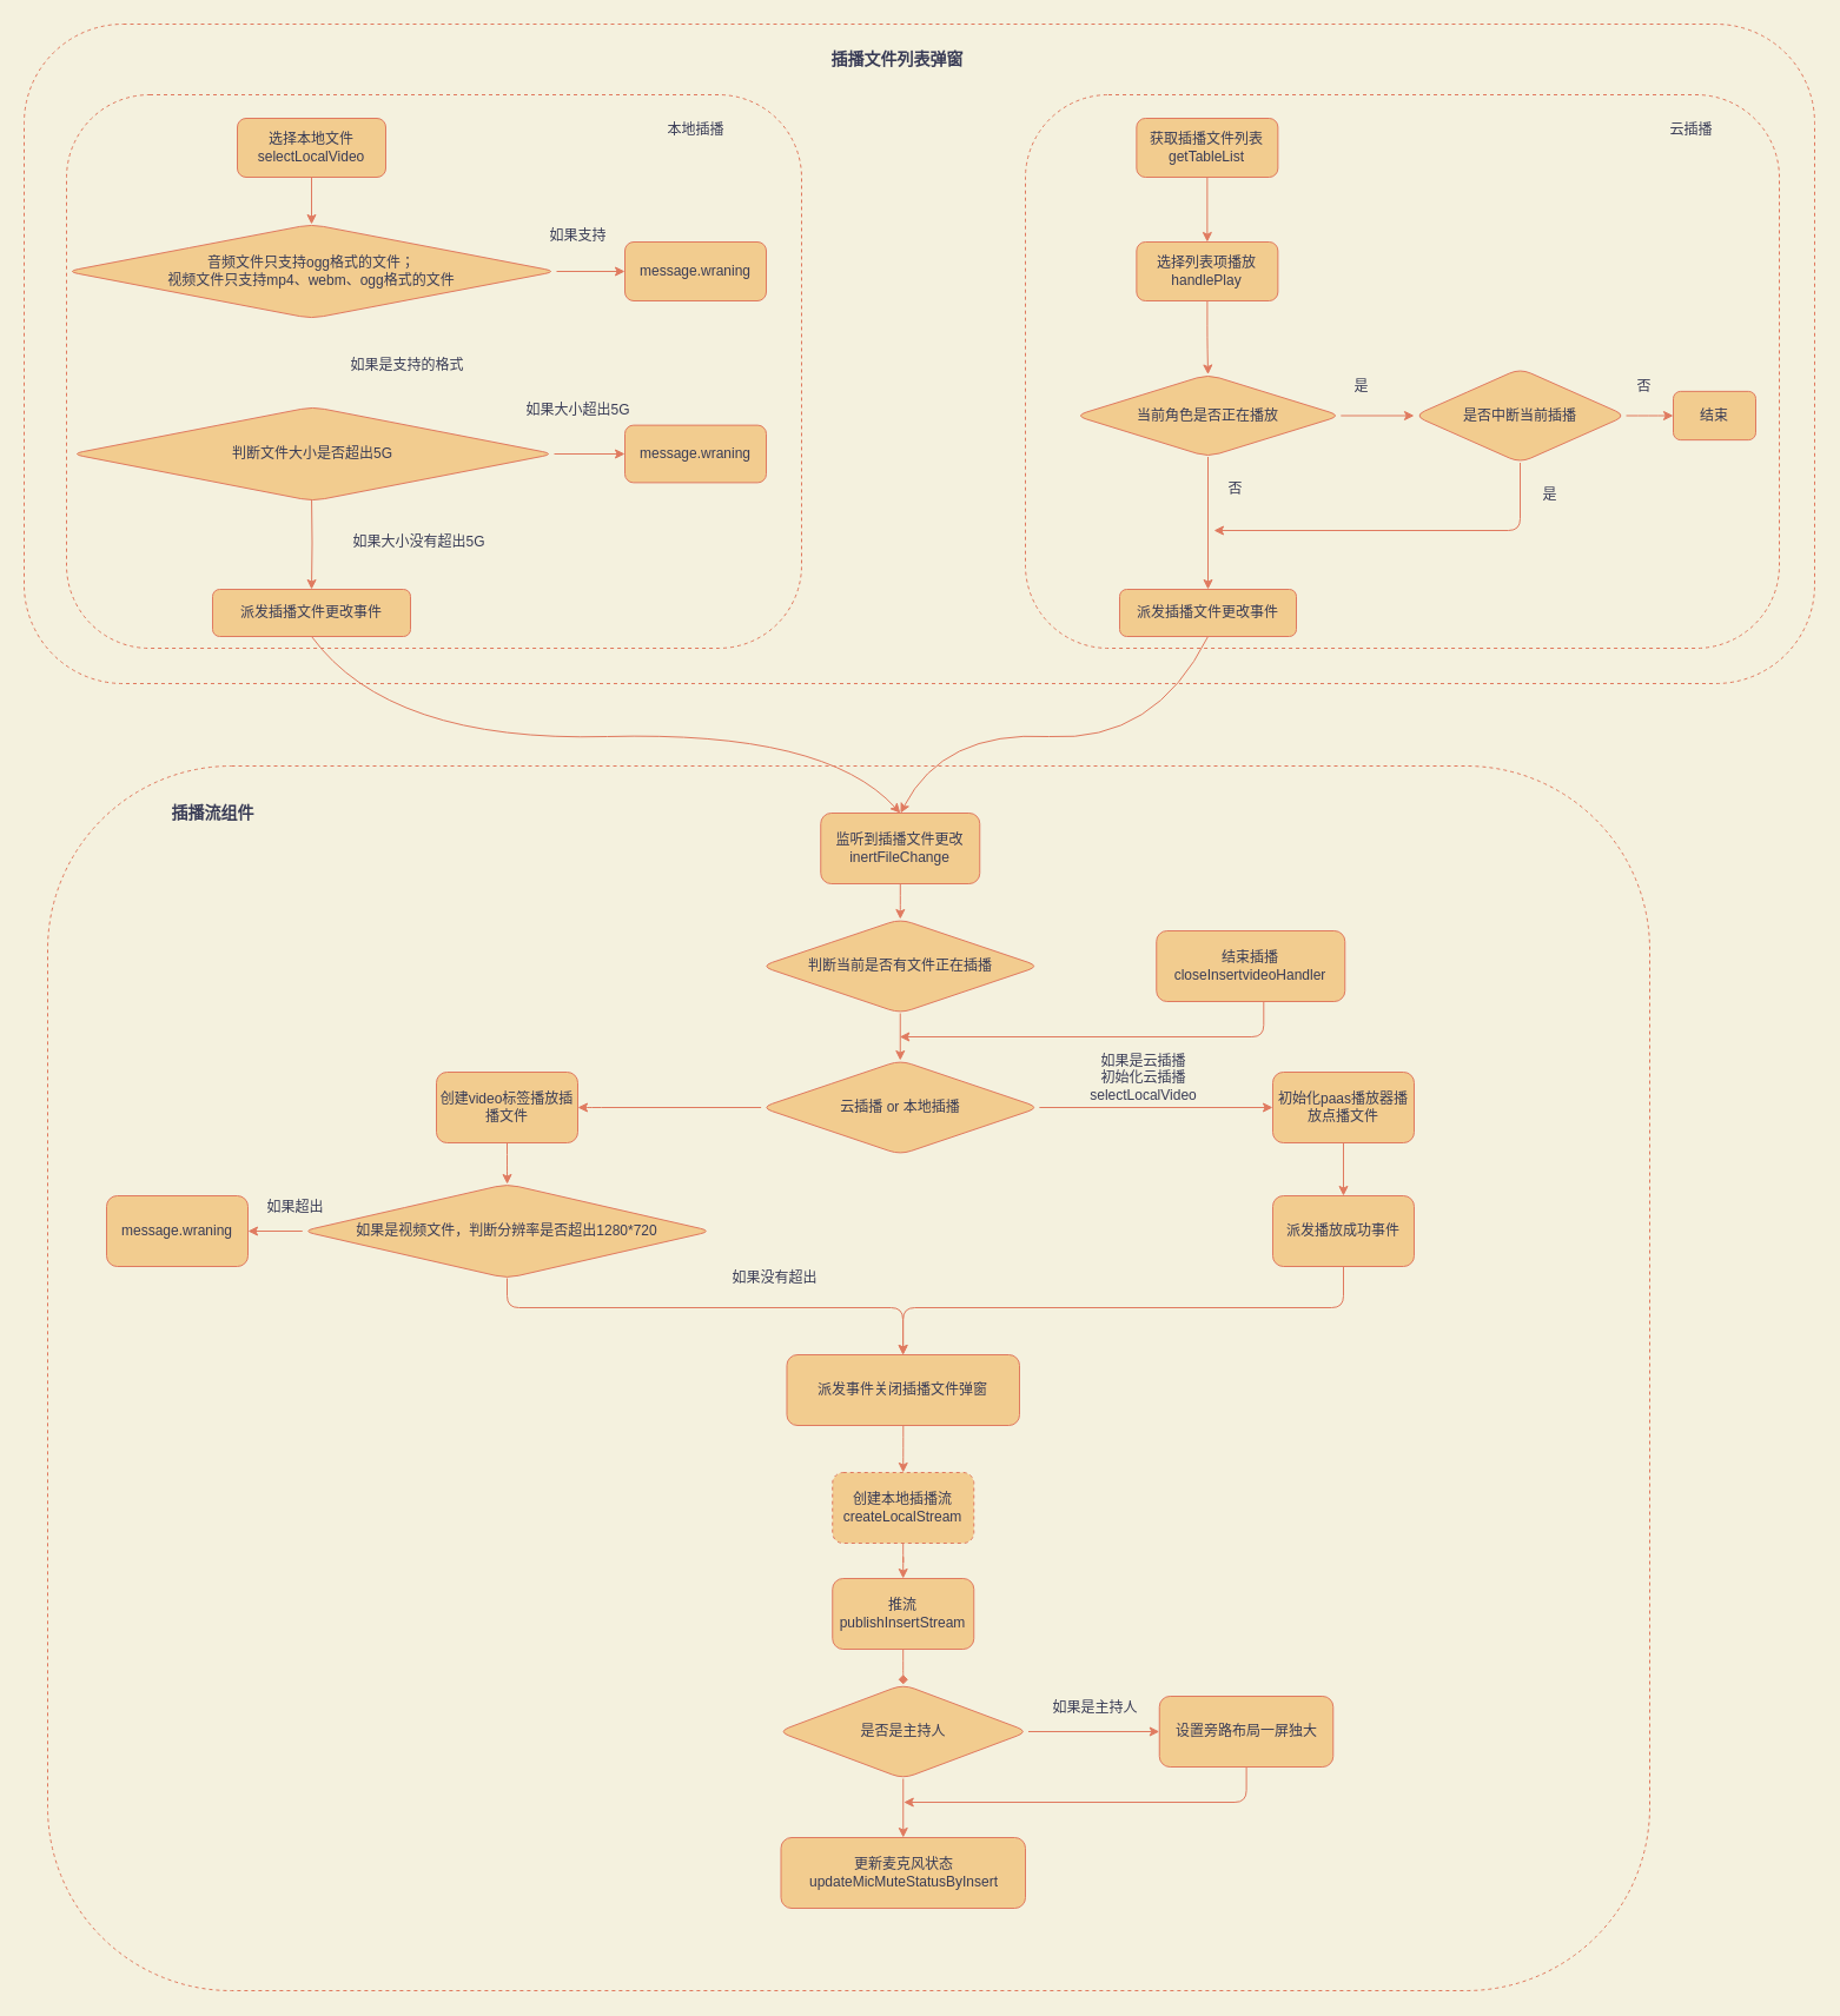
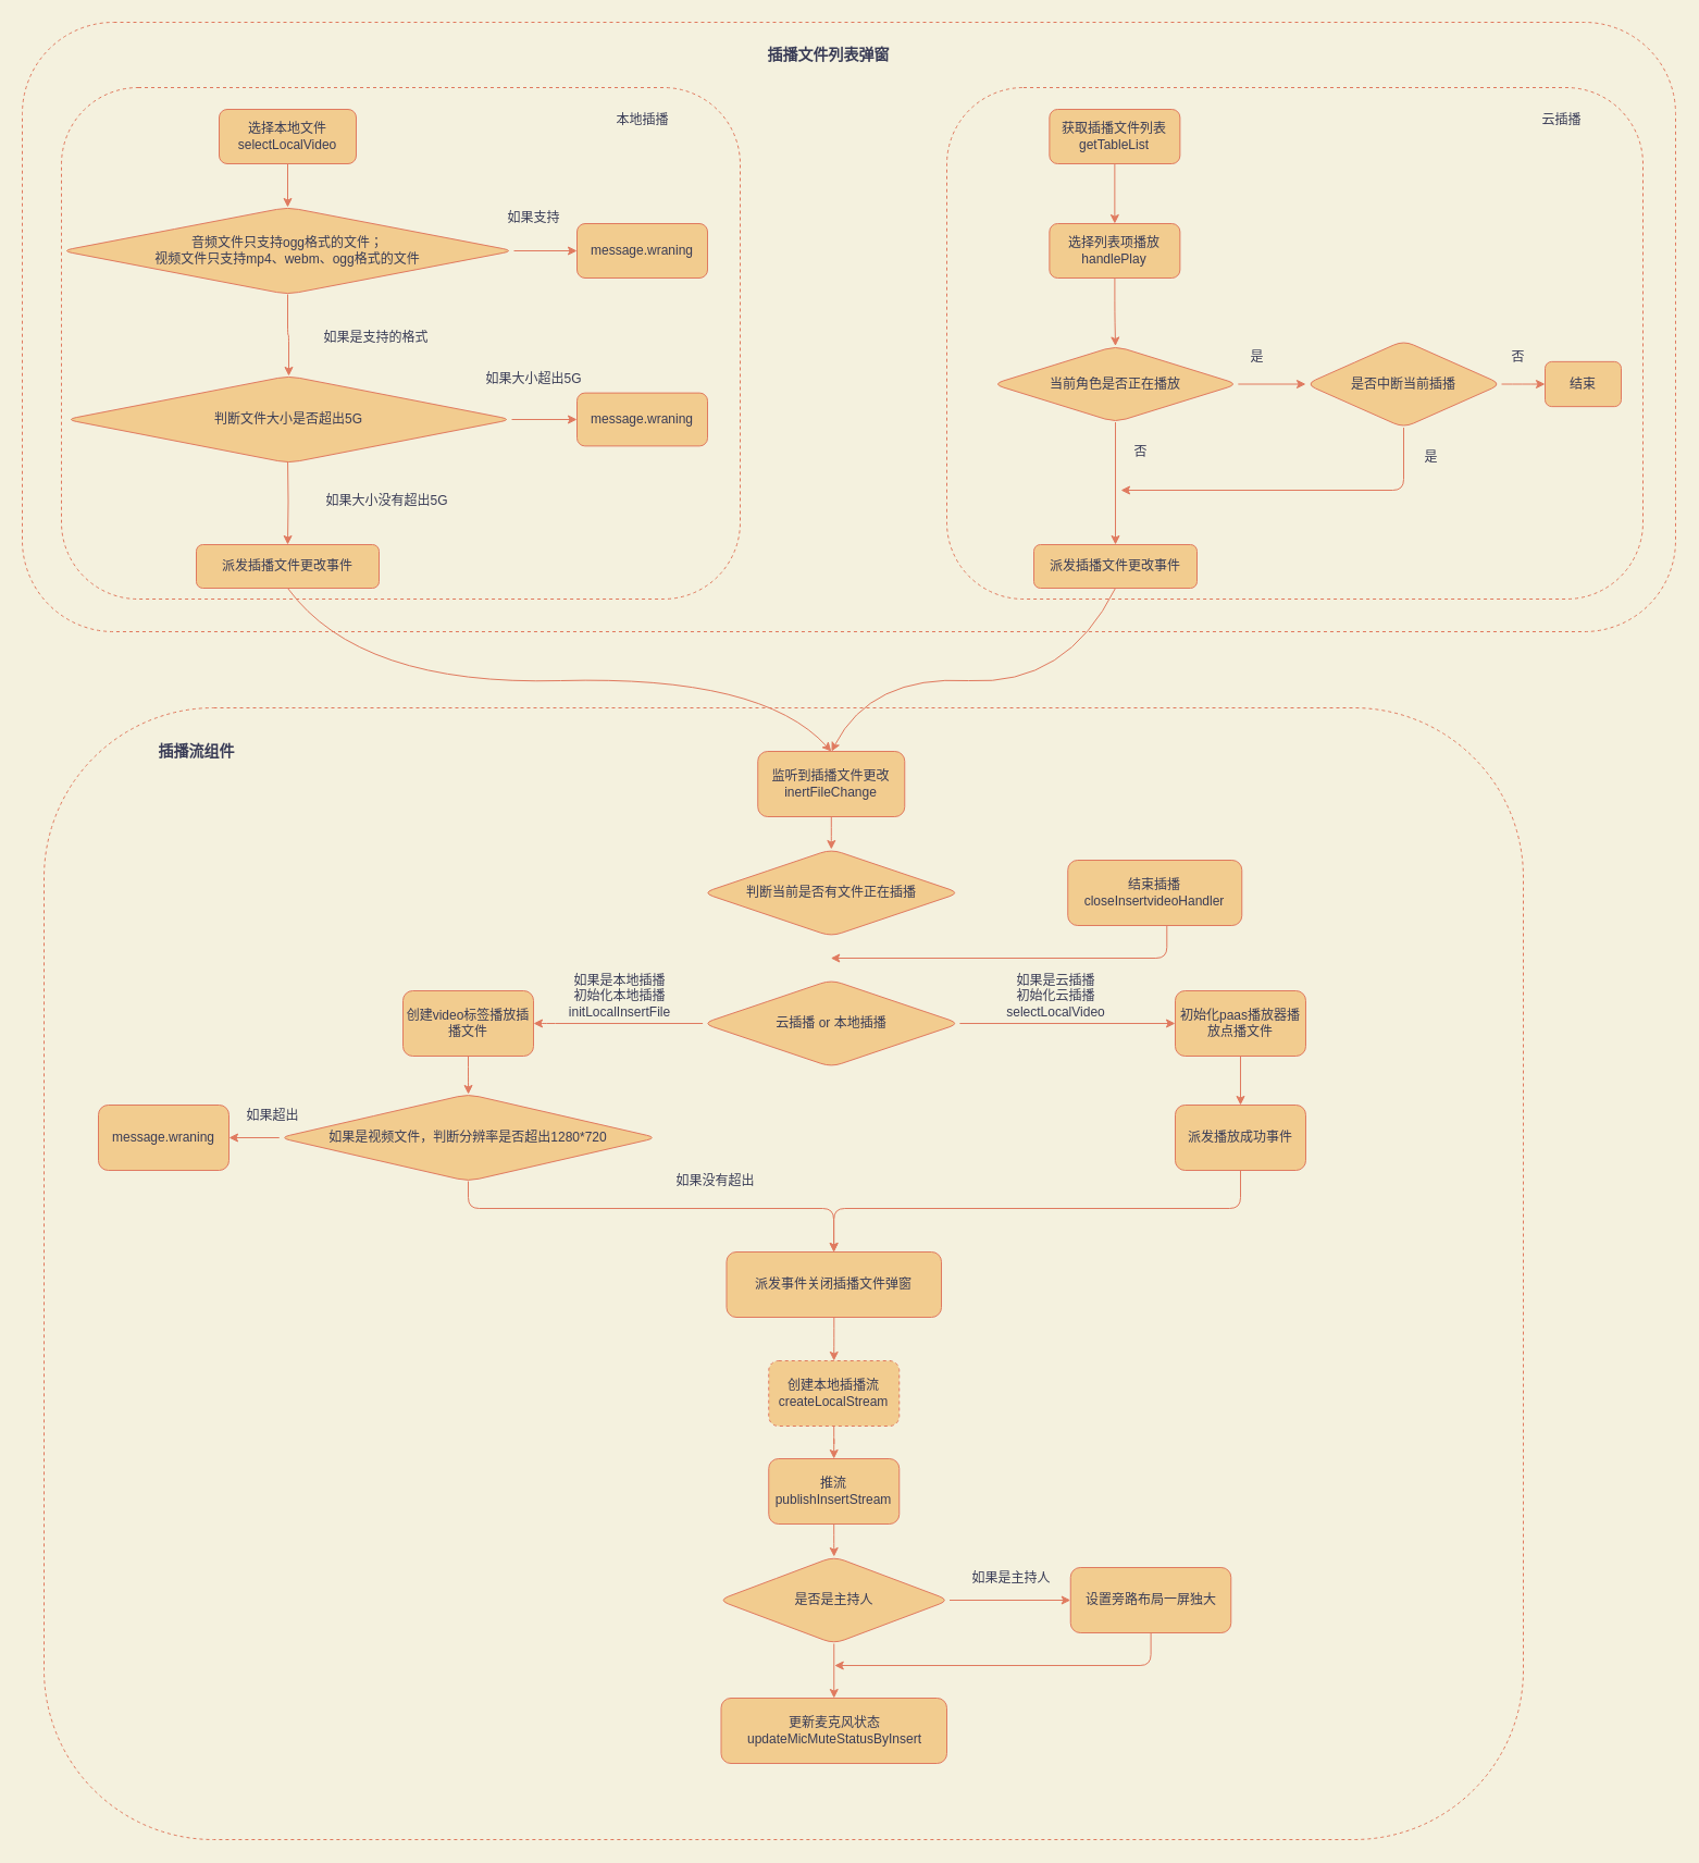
+ <mxCell id="22" value="" style="edgeStyle=orthogonalEdgeStyle;curved=0;rounded=1;sketch=0;orthogonalLoop=1;jettySize=auto;html=1;fontColor=#393C56;strokeColor=#E07A5F;fillColor=#F2CC8F;" edge="1" parent="1" source="24" target="26"><mxGeometry relative="1" as="geometry" /></mxCell>
- <mxCell id="20" value="" style="edgeStyle=orthogonalEdgeStyle;curved=0;rounded=1;sketch=0;orthogonalLoop=1;jettySize=auto;html=1;fontColor=#393C56;strokeColor=#E07A5F;fillColor=#F2CC8F;" edge="1" parent="1" source="21" target="30"><mxGeometry relative="1" as="geometry" /></mxCell>
+ <mxCell id="33" value="如果是本地插播&lt;br&gt;初始化本地插播&lt;br&gt;initLocalInsertFile" style="text;html=1;align=center;verticalAlign=middle;resizable=0;points=[];autosize=1;strokeColor=none;fillColor=none;fontColor=#393C56;" vertex="1" parent="1"><mxGeometry x="514" y="890" width="110" height="50" as="geometry" /></mxCell>
- <mxCell id="48" value="" style="edgeStyle=orthogonalEdgeStyle;curved=0;rounded=1;sketch=0;orthogonalLoop=1;jettySize=auto;html=1;fontColor=#393C56;strokeColor=#E07A5F;fillColor=#F2CC8F;endArrow=diamond;" edge="1" parent="1" source="49" target="52"><mxGeometry relative="1" as="geometry" /></mxCell>
+ <mxCell id="48" value="" style="edgeStyle=orthogonalEdgeStyle;curved=0;rounded=1;sketch=0;orthogonalLoop=1;jettySize=auto;html=1;fontColor=#393C56;strokeColor=#E07A5F;fillColor=#F2CC8F;" edge="1" parent="1" source="49" target="52"><mxGeometry relative="1" as="geometry" /></mxCell>
